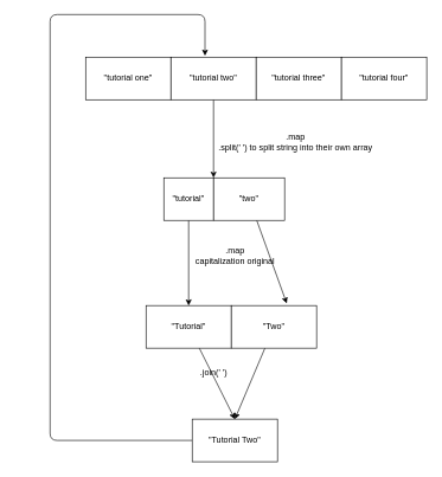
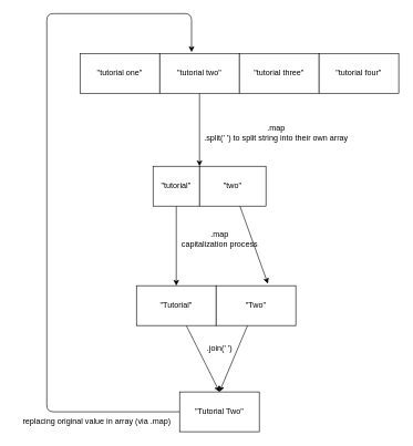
- <mxCell id="14" value=".map&lt;br&gt;capitalization original" style="text;html=1;align=center;verticalAlign=middle;resizable=0;points=[];autosize=1;strokeColor=none;fillColor=none;" vertex="1" parent="1"><mxGeometry x="260" y="340" width="140" height="40" as="geometry" /></mxCell>
+ <mxCell id="14" value=".map&lt;br&gt;capitalization process" style="text;html=1;align=center;verticalAlign=middle;resizable=0;points=[];autosize=1;strokeColor=none;fillColor=none;" vertex="1" parent="1"><mxGeometry x="260" y="340" width="140" height="40" as="geometry" /></mxCell>
- <mxCell id="19" value=".join(' ')" style="text;html=1;align=center;verticalAlign=middle;resizable=0;points=[];autosize=1;strokeColor=none;fillColor=none;" vertex="1" parent="1"><mxGeometry x="270" y="510" width="60" height="30" as="geometry" /></mxCell>
+ <mxCell id="19" value=".join(' ')" style="text;html=1;align=center;verticalAlign=middle;resizable=0;points=[];autosize=1;strokeColor=none;fillColor=none;" vertex="1" parent="1"><mxGeometry x="300" y="510" width="60" height="30" as="geometry" /></mxCell>
+ <mxCell id="20" value="replacing original value in array (via .map)" style="text;html=1;align=center;verticalAlign=middle;resizable=0;points=[];autosize=1;strokeColor=none;fillColor=none;" vertex="1" parent="1"><mxGeometry x="20" y="620" width="250" height="30" as="geometry" /></mxCell>
